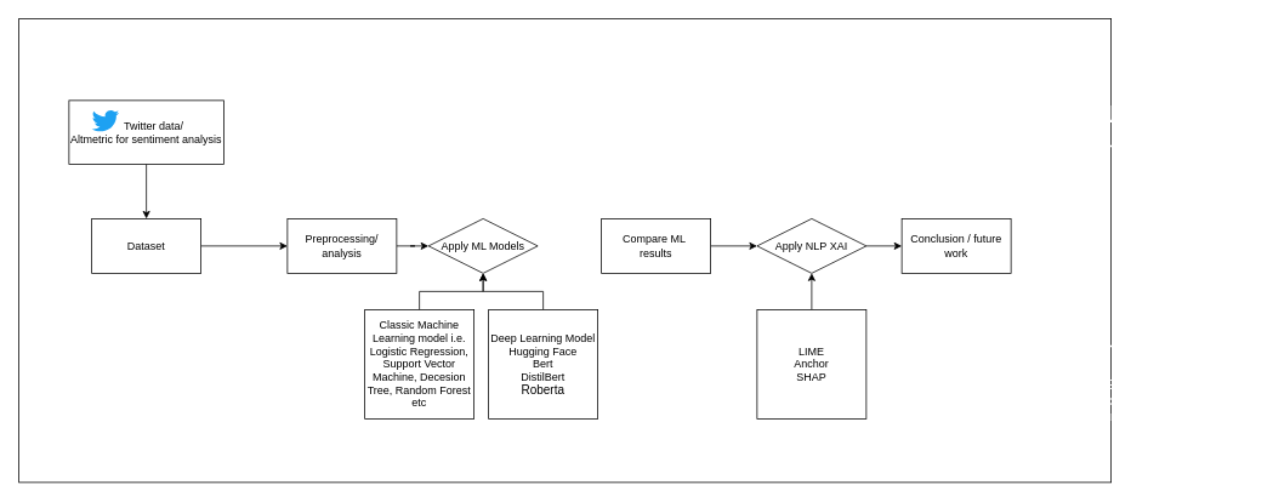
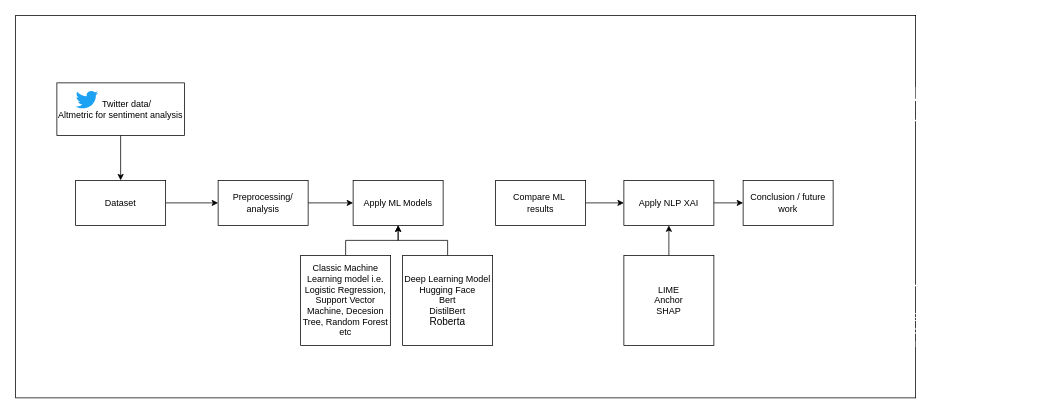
- <mxCell id="21" value="Preprocessing/&lt;br&gt;analysis" style="rounded=0;whiteSpace=wrap;html=1;" parent="1" vertex="1"><mxGeometry x="315" y="240" width="120" height="60" as="geometry" /></mxCell>
+ <mxCell id="21" value="Preprocessing/&lt;br&gt;analysis" style="rounded=0;whiteSpace=wrap;html=1;" parent="1" vertex="1"><mxGeometry x="290" y="240" width="120" height="60" as="geometry" /></mxCell>
- <mxCell id="22" value="Apply ML Models" style="rhombus;whiteSpace=wrap;html=1;" parent="1" vertex="1"><mxGeometry x="470" y="240" width="120" height="60" as="geometry" /></mxCell>
+ <mxCell id="22" value="Apply ML Models" style="rounded=0;whiteSpace=wrap;html=1;" parent="1" vertex="1"><mxGeometry x="470" y="240" width="120" height="60" as="geometry" /></mxCell>
- <mxCell id="26" value="Apply NLP XAI" style="rhombus;whiteSpace=wrap;html=1;" parent="1" vertex="1"><mxGeometry x="831" y="240" width="120" height="60" as="geometry" /></mxCell>
+ <mxCell id="26" value="Apply NLP XAI" style="rounded=0;whiteSpace=wrap;html=1;" parent="1" vertex="1"><mxGeometry x="831" y="240" width="120" height="60" as="geometry" /></mxCell>
